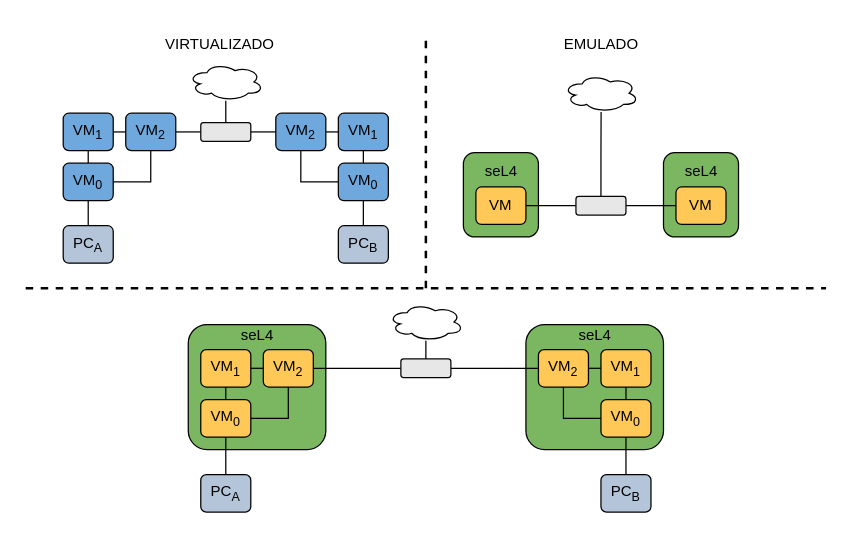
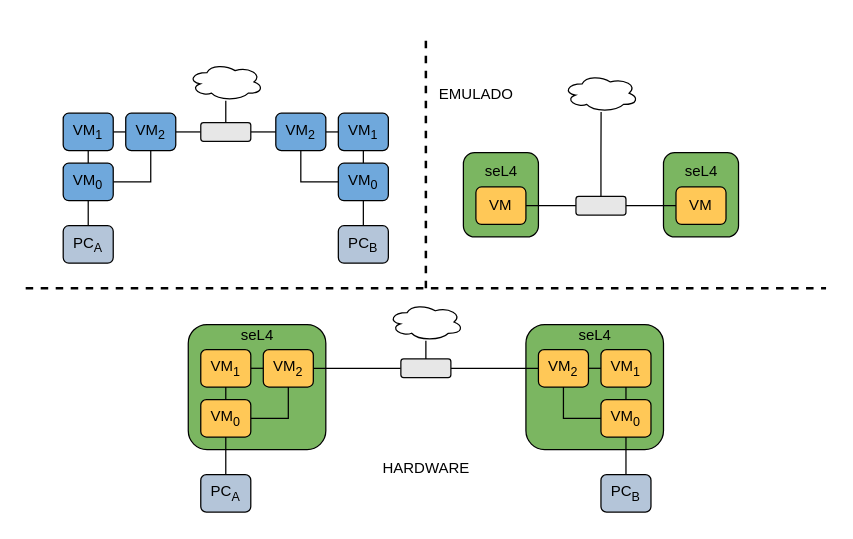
- <mxCell id="62" value="VIRTUALIZADO" style="text;html=1;align=center;verticalAlign=middle;resizable=0;points=[];autosize=1;strokeColor=none;fillColor=none;" parent="1" vertex="1"><mxGeometry x="120" y="20" width="110" height="30" as="geometry" /></mxCell>
- <mxCell id="63" value="EMULADO" style="text;html=1;align=center;verticalAlign=middle;resizable=0;points=[];autosize=1;strokeColor=none;fillColor=none;" parent="1" vertex="1"><mxGeometry x="440" y="20" width="80" height="30" as="geometry" /></mxCell>
+ <mxCell id="63" value="EMULADO" style="text;html=1;align=center;verticalAlign=middle;resizable=0;points=[];autosize=1;strokeColor=none;fillColor=none;" parent="1" vertex="1"><mxGeometry x="340" y="60" width="80" height="30" as="geometry" /></mxCell>
+ <mxCell id="61" value="HARDWARE" style="text;html=1;align=center;verticalAlign=middle;resizable=0;points=[];autosize=1;strokeColor=none;fillColor=none;" parent="1" vertex="1"><mxGeometry x="295" y="359" width="90" height="30" as="geometry" /></mxCell>
